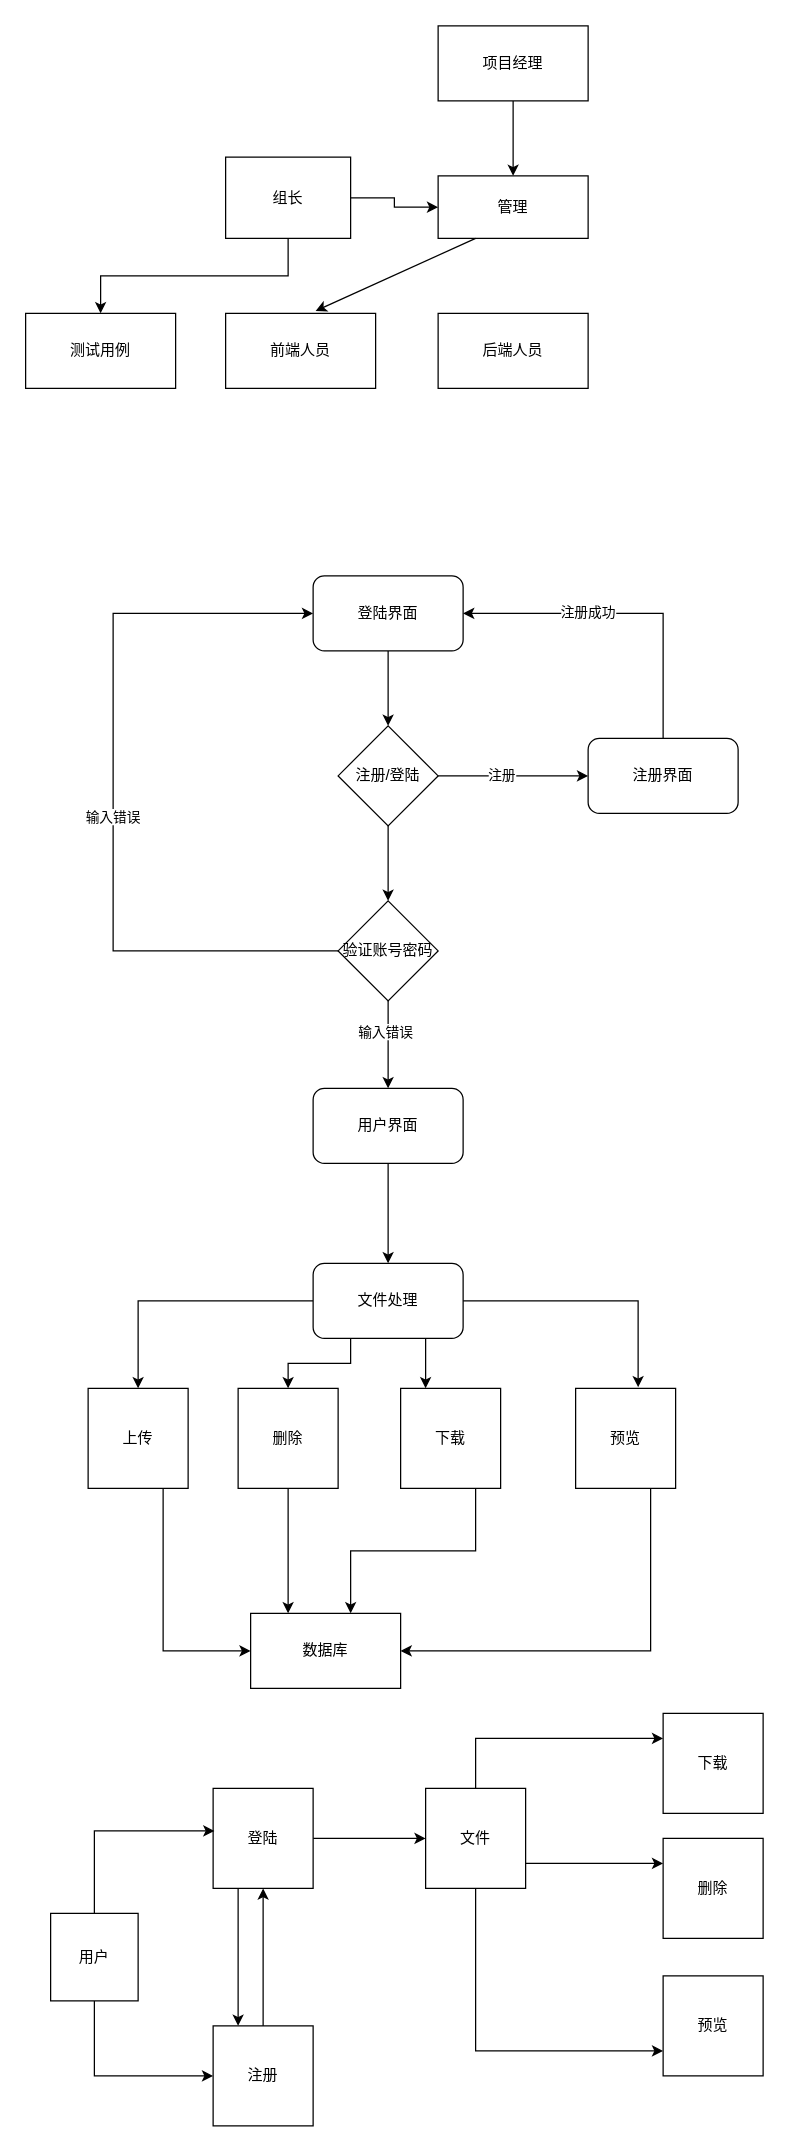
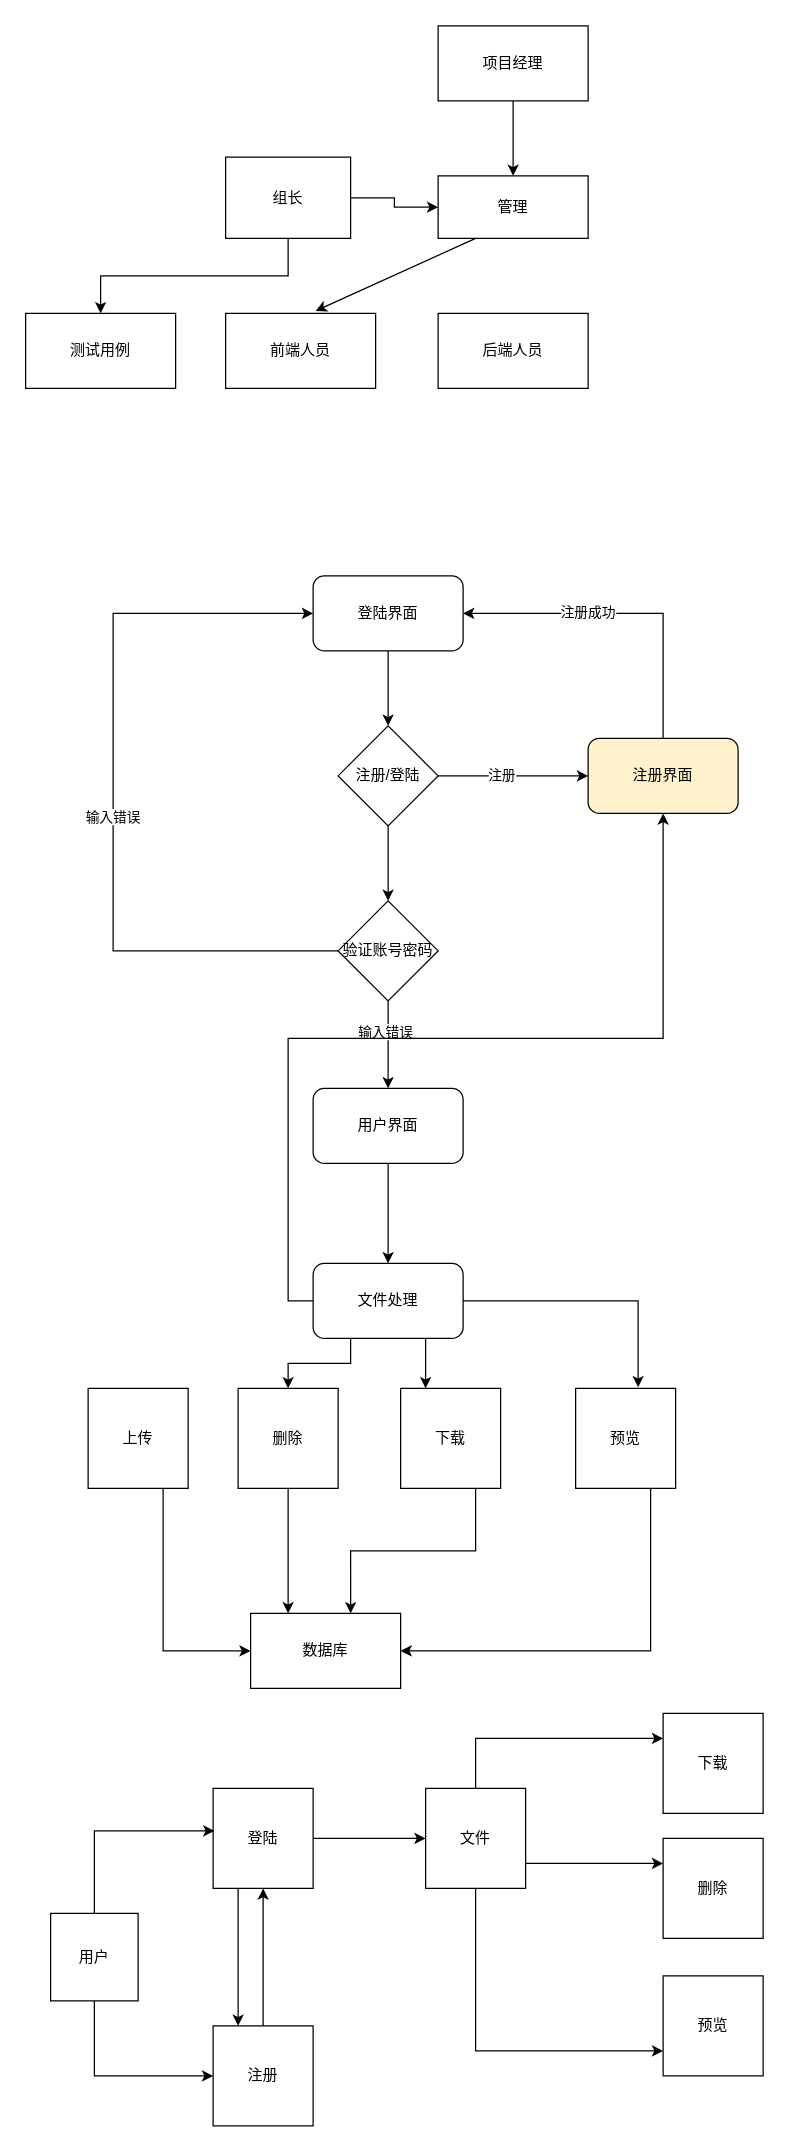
- <mxCell id="20" value="注册界面" style="rounded=1;whiteSpace=wrap;html=1;" vertex="1" parent="1"><mxGeometry x="470" y="590" width="120" height="60" as="geometry" /></mxCell>
+ <mxCell id="20" value="注册界面" style="rounded=1;whiteSpace=wrap;html=1;fillColor=#fff2cc;" vertex="1" parent="1"><mxGeometry x="470" y="590" width="120" height="60" as="geometry" /></mxCell>
- <mxCell id="28" style="edgeStyle=orthogonalEdgeStyle;rounded=0;orthogonalLoop=1;jettySize=auto;html=1;exitX=0;exitY=0.5;exitDx=0;exitDy=0;entryX=0.5;entryY=0;entryDx=0;entryDy=0;" edge="1" parent="1" source="31" target="33"><mxGeometry relative="1" as="geometry" /></mxCell>
+ <mxCell id="28" style="edgeStyle=orthogonalEdgeStyle;rounded=0;orthogonalLoop=1;jettySize=auto;html=1;exitX=0;exitY=0.5;exitDx=0;exitDy=0;" edge="1" parent="1" source="31" target="20"><mxGeometry relative="1" as="geometry" /></mxCell>
